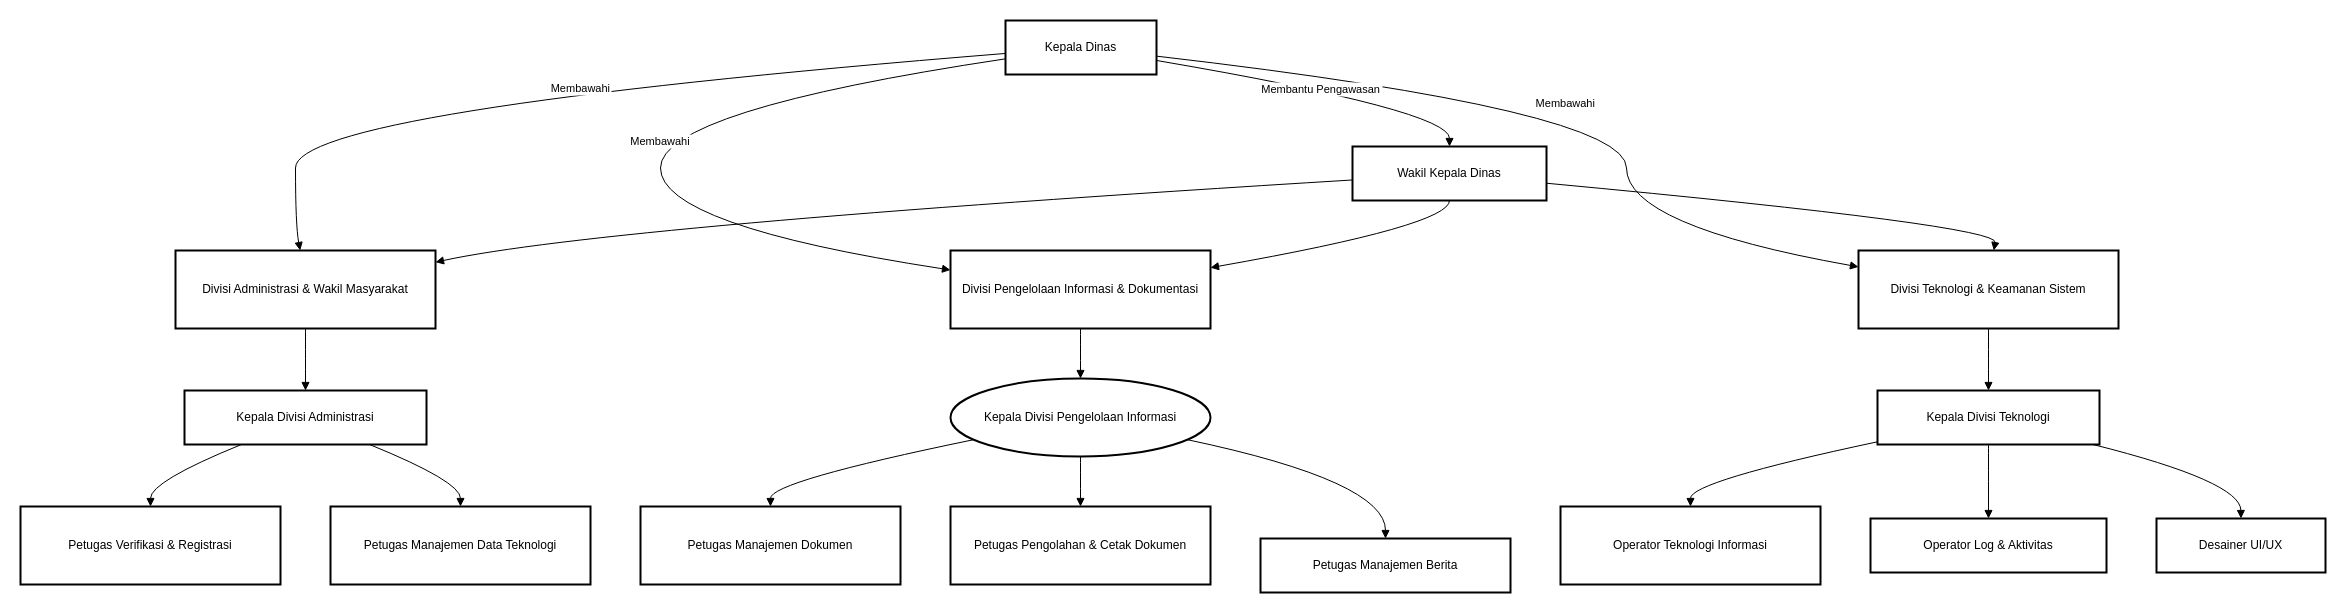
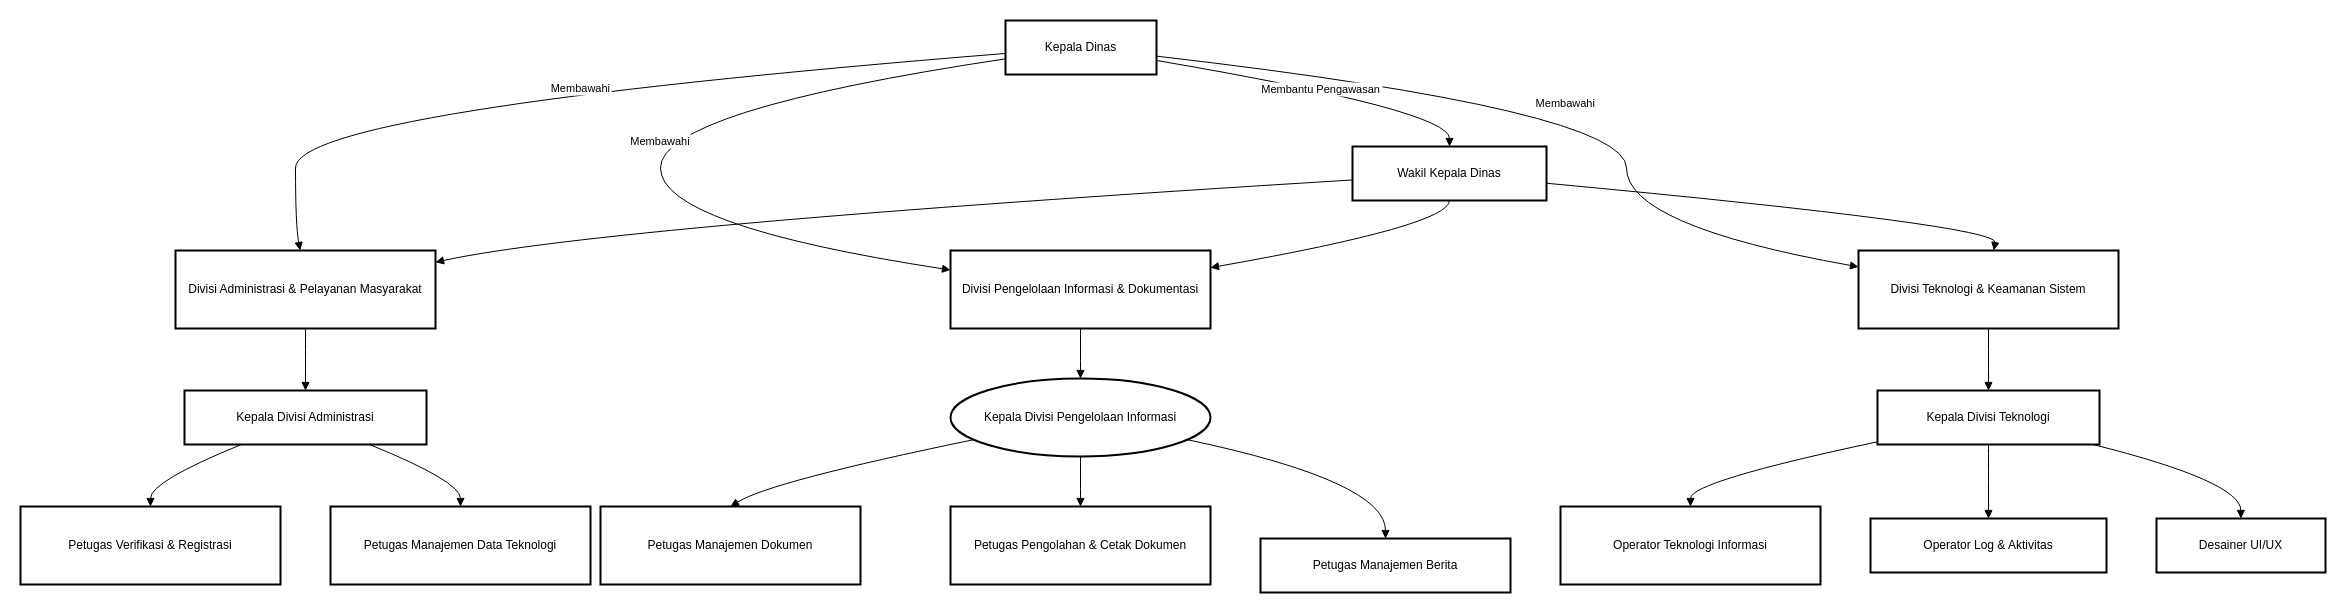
- <mxCell id="3" value="Divisi Administrasi &amp; Wakil Masyarakat" style="whiteSpace=wrap;strokeWidth=2;" vertex="1" parent="1"><mxGeometry x="175" y="250" width="260" height="78" as="geometry" /></mxCell>
+ <mxCell id="3" value="Divisi Administrasi &amp; Pelayanan Masyarakat" style="whiteSpace=wrap;strokeWidth=2;" vertex="1" parent="1"><mxGeometry x="175" y="250" width="260" height="78" as="geometry" /></mxCell>
- <mxCell id="10" value="Petugas Manajemen Dokumen" style="whiteSpace=wrap;strokeWidth=2;" vertex="1" parent="1"><mxGeometry x="640" y="506" width="260" height="78" as="geometry" /></mxCell>
+ <mxCell id="10" value="Petugas Manajemen Dokumen" style="whiteSpace=wrap;strokeWidth=2;" vertex="1" parent="1"><mxGeometry x="600" y="506" width="260" height="78" as="geometry" /></mxCell>
